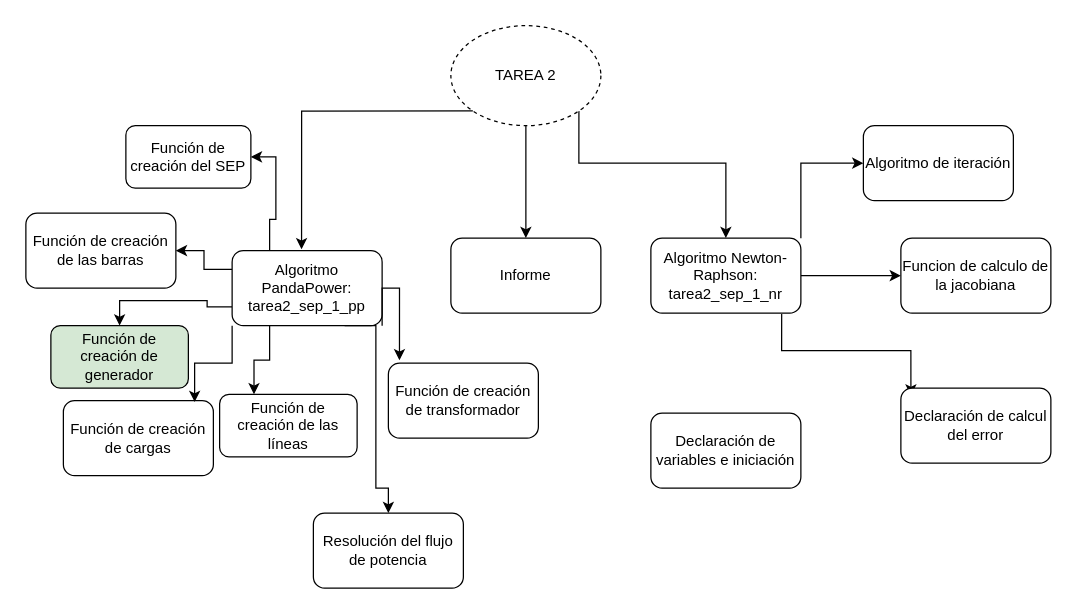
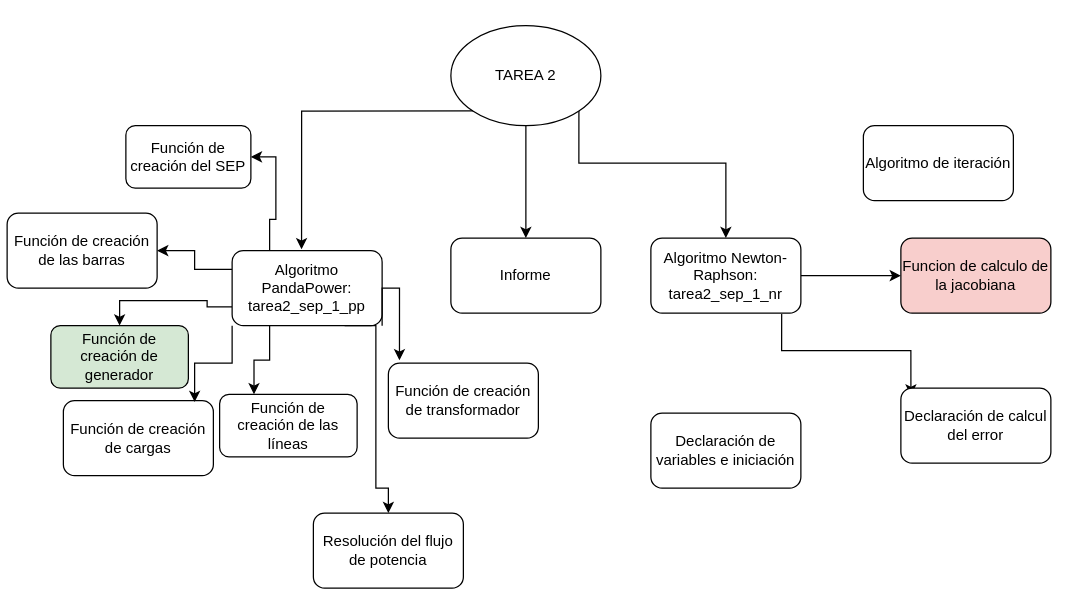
- <mxCell id="14" value="TAREA 2" style="ellipse;whiteSpace=wrap;html=1;dashed=1;" vertex="1" parent="1"><mxGeometry x="360" y="20" width="120" height="80" as="geometry" /></mxCell>
+ <mxCell id="14" value="TAREA 2" style="ellipse;whiteSpace=wrap;html=1;" vertex="1" parent="1"><mxGeometry x="360" y="20" width="120" height="80" as="geometry" /></mxCell>
- <mxCell id="10" style="edgeStyle=orthogonalEdgeStyle;rounded=0;orthogonalLoop=1;jettySize=auto;html=1;exitX=1;exitY=0;exitDx=0;exitDy=0;entryX=0;entryY=0.5;entryDx=0;entryDy=0;" edge="1" parent="1" source="11" target="19"><mxGeometry relative="1" as="geometry" /></mxCell>
- <mxCell id="21" value="Función de creación de las barras" style="rounded=1;whiteSpace=wrap;html=1;" vertex="1" parent="1"><mxGeometry y="170" width="120" height="60" as="geometry" x="20" /></mxCell>
+ <mxCell id="21" value="Función de creación de las barras" style="rounded=1;whiteSpace=wrap;html=1;" vertex="1" parent="1"><mxGeometry x="5" y="170" width="120" height="60" as="geometry" /></mxCell>
- <mxCell id="17" value="Funcion de calculo de la jacobiana" style="rounded=1;whiteSpace=wrap;html=1;" vertex="1" parent="1"><mxGeometry x="720" y="190" width="120" height="60" as="geometry" /></mxCell>
+ <mxCell id="17" value="Funcion de calculo de la jacobiana" style="rounded=1;whiteSpace=wrap;html=1;fillColor=#f8cecc;" vertex="1" parent="1"><mxGeometry x="720" y="190" width="120" height="60" as="geometry" /></mxCell>
